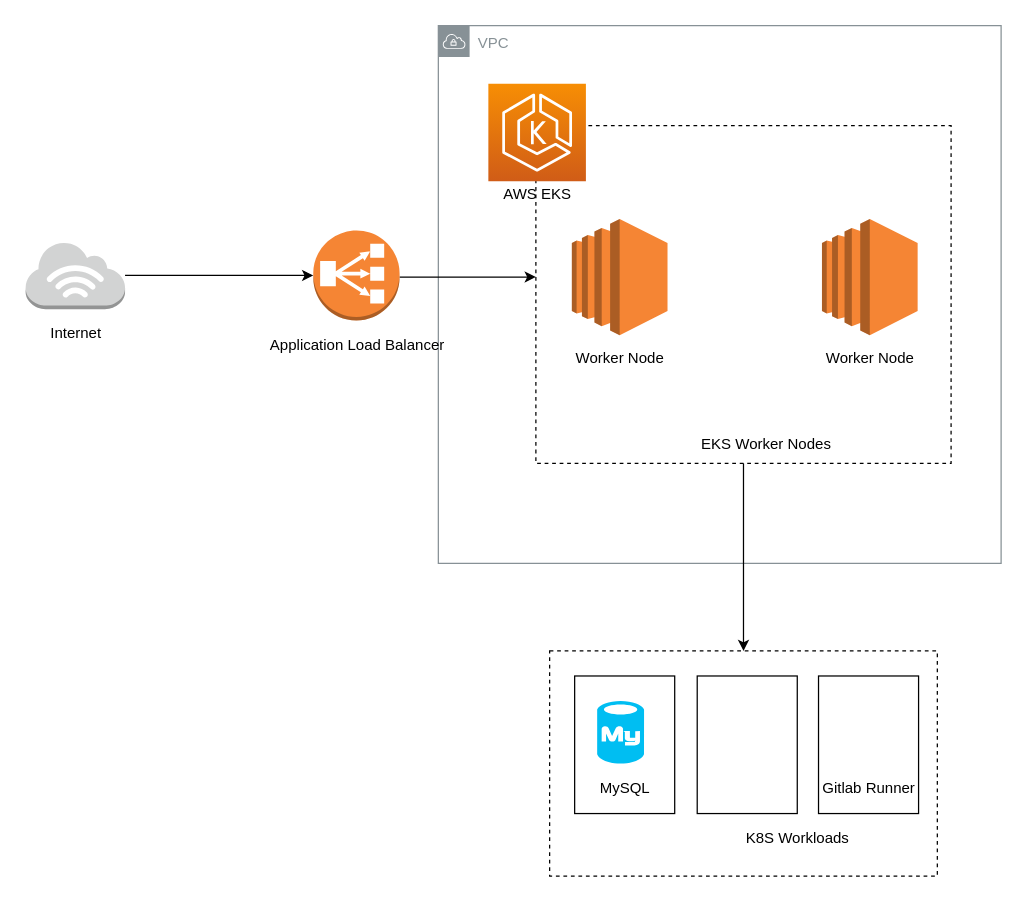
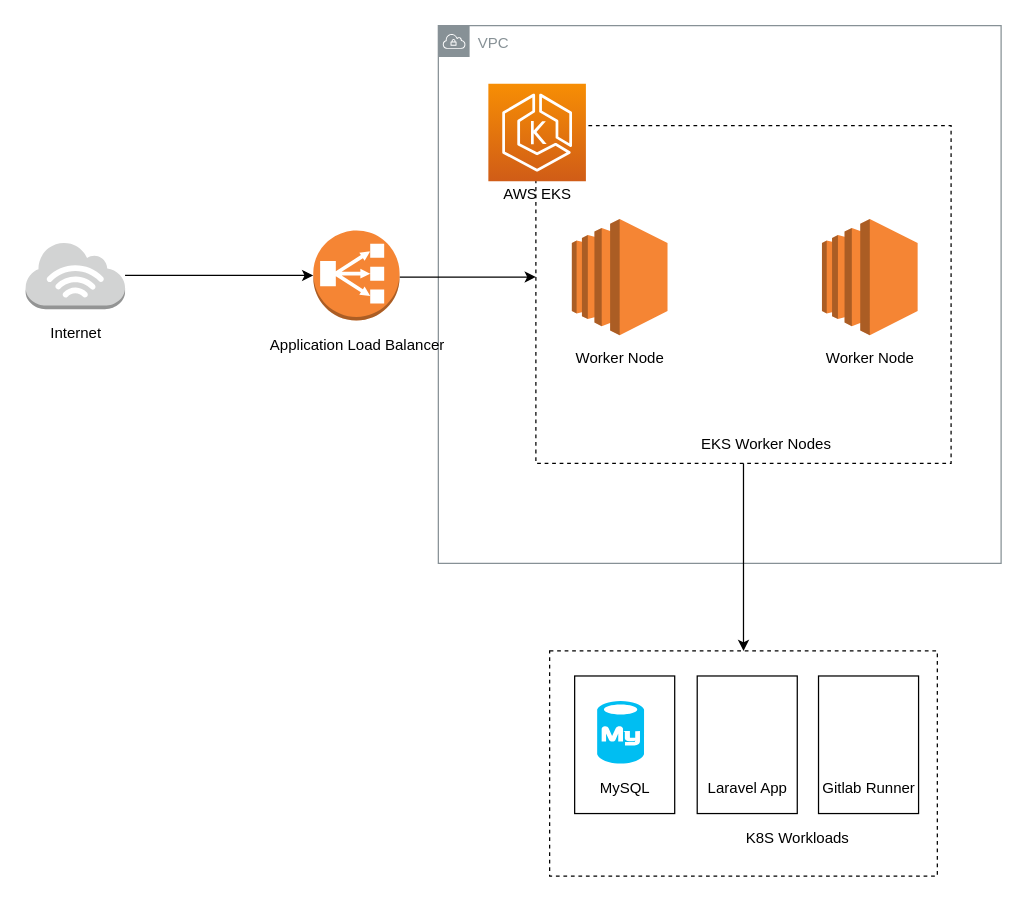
+ <mxCell id="4" value="Laravel App" style="text;html=1;align=center;verticalAlign=middle;resizable=0;points=[];autosize=1;strokeColor=none;fillColor=none;" vertex="1" parent="1"><mxGeometry x="557" y="620" width="80" height="20" as="geometry" /></mxCell>
